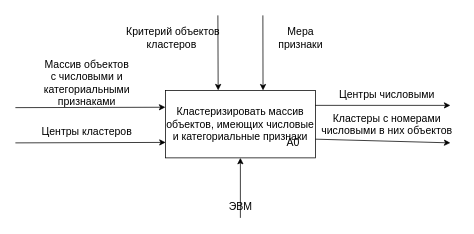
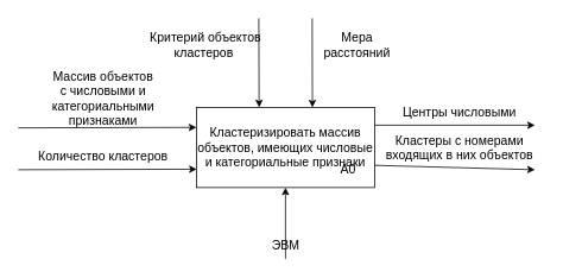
- <mxCell id="12" value="Мера &lt;br&gt;признаки" style="text;html=1;align=center;verticalAlign=middle;resizable=0;points=[];autosize=1;strokeColor=none;fillColor=none;fontSize=14;" parent="1" vertex="1"><mxGeometry x="350" y="25" width="100" height="50" as="geometry" /></mxCell>
+ <mxCell id="12" value="Мера &lt;br&gt;расстояний" style="text;html=1;align=center;verticalAlign=middle;resizable=0;points=[];autosize=1;strokeColor=none;fillColor=none;fontSize=14;" parent="1" vertex="1"><mxGeometry x="350" y="25" width="100" height="50" as="geometry" /></mxCell>
- <mxCell id="15" value="Кластеры с номерами &lt;br&gt;числовыми в них объектов" style="text;html=1;align=center;verticalAlign=middle;resizable=0;points=[];autosize=1;strokeColor=none;fillColor=none;fontSize=14;" parent="1" vertex="1"><mxGeometry x="420" y="140" width="190" height="50" as="geometry" /></mxCell>
+ <mxCell id="15" value="Кластеры с номерами &lt;br&gt;входящих в них объектов" style="text;html=1;align=center;verticalAlign=middle;resizable=0;points=[];autosize=1;strokeColor=none;fillColor=none;fontSize=14;" parent="1" vertex="1"><mxGeometry x="420" y="140" width="190" height="50" as="geometry" /></mxCell>
- <mxCell id="10" value="Центры кластеров" style="text;html=1;align=center;verticalAlign=middle;resizable=0;points=[];autosize=1;strokeColor=none;fillColor=none;fontSize=14;" parent="1" vertex="1"><mxGeometry x="30" y="160" width="170" height="30" as="geometry" /></mxCell>
+ <mxCell id="10" value="Количество кластеров" style="text;html=1;align=center;verticalAlign=middle;resizable=0;points=[];autosize=1;strokeColor=none;fillColor=none;fontSize=14;" parent="1" vertex="1"><mxGeometry x="30" y="160" width="170" height="30" as="geometry" /></mxCell>
